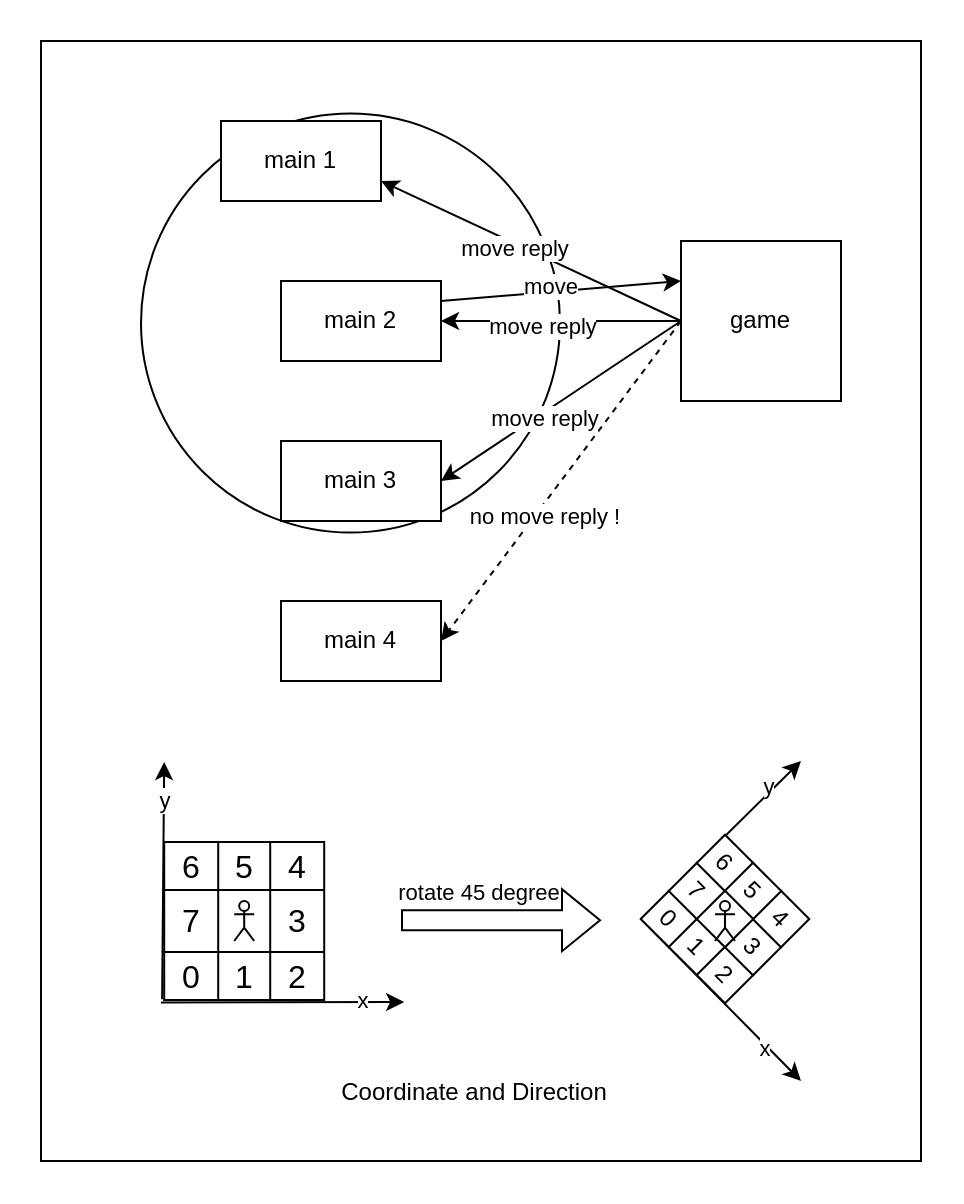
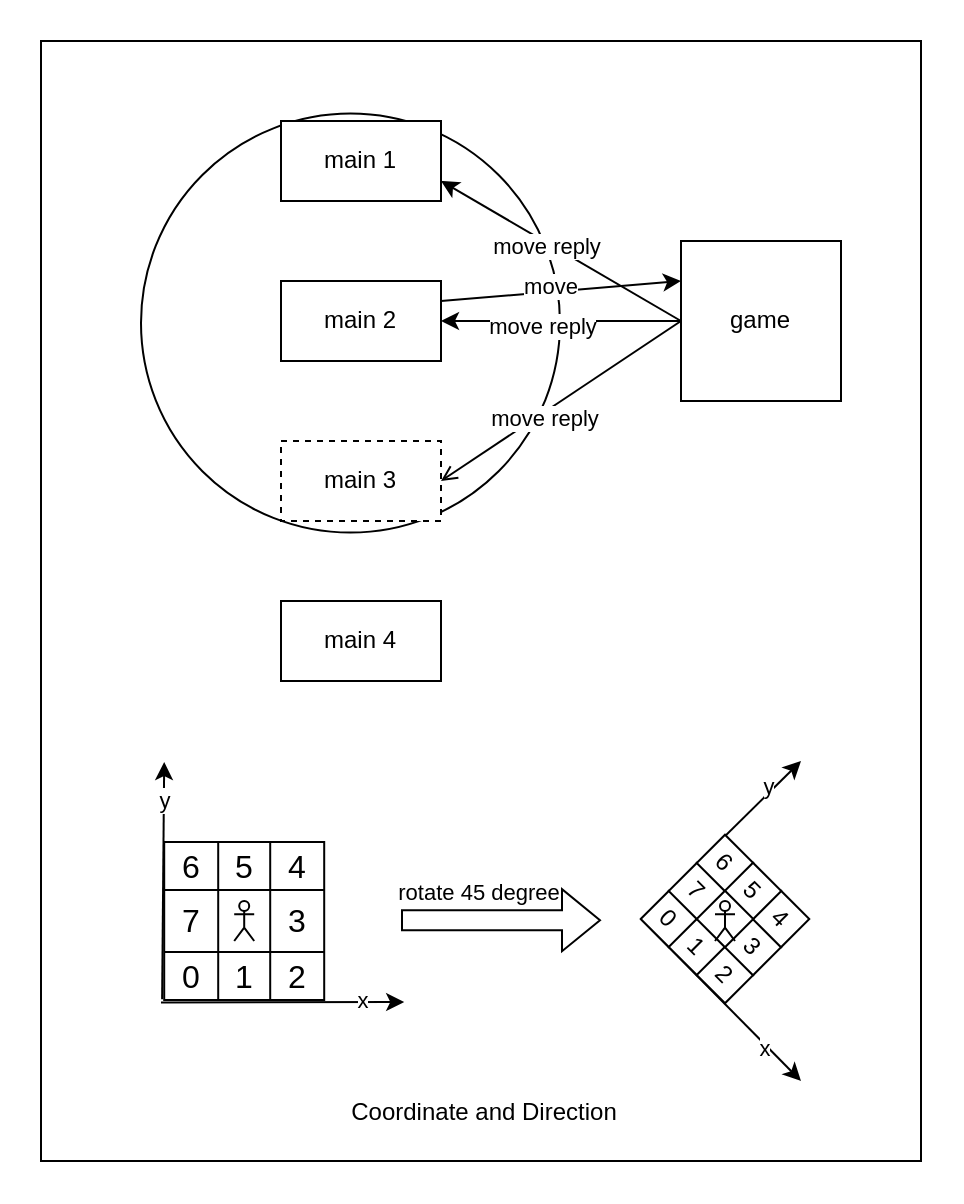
- <mxCell id="4" value="main 1" style="rounded=0;whiteSpace=wrap;html=1;" parent="1" vertex="1"><mxGeometry x="110" y="60" width="80" height="40" as="geometry" /></mxCell>
+ <mxCell id="4" value="main 1" style="rounded=0;whiteSpace=wrap;html=1;" parent="1" vertex="1"><mxGeometry x="140" y="60" width="80" height="40" as="geometry" /></mxCell>
- <mxCell id="52" value="" style="endArrow=classic;html=1;rounded=0;exitX=0;exitY=0.5;exitDx=0;exitDy=0;entryX=1;entryY=0.5;entryDx=0;entryDy=0;" edge="1" parent="1" source="5" target="51"><mxGeometry width="50" height="50" relative="1" as="geometry"><mxPoint x="350" y="170" as="sourcePoint" /><mxPoint x="230" y="170" as="targetPoint" /></mxGeometry></mxCell>
+ <mxCell id="52" value="" style="endArrow=open;html=1;rounded=0;exitX=0;exitY=0.5;exitDx=0;exitDy=0;entryX=1;entryY=0.5;entryDx=0;entryDy=0;" edge="1" parent="1" source="5" target="51"><mxGeometry width="50" height="50" relative="1" as="geometry"><mxPoint x="350" y="170" as="sourcePoint" /><mxPoint x="230" y="170" as="targetPoint" /></mxGeometry></mxCell>
- <mxCell id="14" value="" style="endArrow=classic;html=1;rounded=0;exitX=0;exitY=0.5;exitDx=0;exitDy=0;entryX=1;entryY=0.5;entryDx=0;entryDy=0;dashed=1;" parent="1" source="5" target="7" edge="1"><mxGeometry width="50" height="50" relative="1" as="geometry"><mxPoint x="390" y="170" as="sourcePoint" /><mxPoint x="230" y="150" as="targetPoint" /></mxGeometry></mxCell>
- <mxCell id="15" value="no move reply !" style="edgeLabel;html=1;align=center;verticalAlign=middle;resizable=0;points=[];" parent="14" vertex="1" connectable="0"><mxGeometry x="0.188" y="4" relative="1" as="geometry"><mxPoint as="offset" /></mxGeometry></mxCell>
- <mxCell id="51" value="main 3" style="rounded=0;whiteSpace=wrap;html=1;" vertex="1" parent="1"><mxGeometry x="140" y="220" width="80" height="40" as="geometry" /></mxCell>
+ <mxCell id="51" value="main 3" style="rounded=0;whiteSpace=wrap;html=1;dashed=1;" vertex="1" parent="1"><mxGeometry x="140" y="220" width="80" height="40" as="geometry" /></mxCell>
- <mxCell id="48" value="Coordinate and Direction" style="text;html=1;strokeColor=none;fillColor=none;align=center;verticalAlign=middle;whiteSpace=wrap;rounded=0;" parent="1" vertex="1"><mxGeometry x="161.6" y="530.5" width="150" height="30" as="geometry" /></mxCell>
+ <mxCell id="48" value="Coordinate and Direction" style="text;html=1;strokeColor=none;fillColor=none;align=center;verticalAlign=middle;whiteSpace=wrap;rounded=0;" parent="1" vertex="1"><mxGeometry x="166.6" y="540.5" width="150" height="30" as="geometry" /></mxCell>
